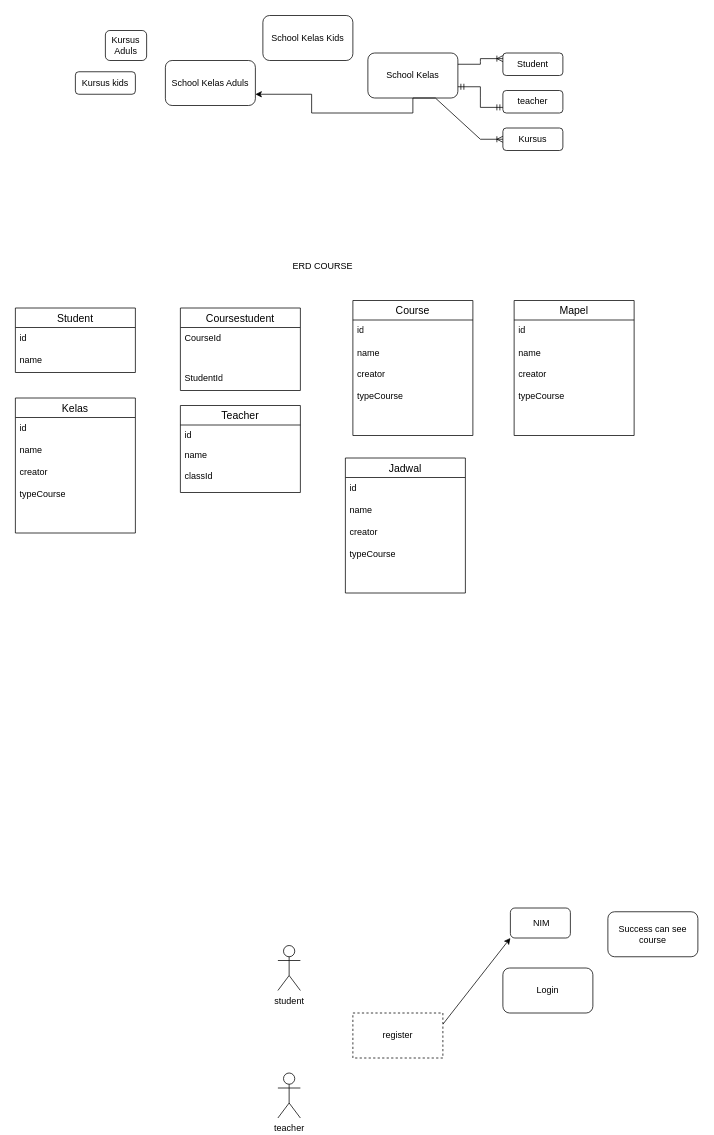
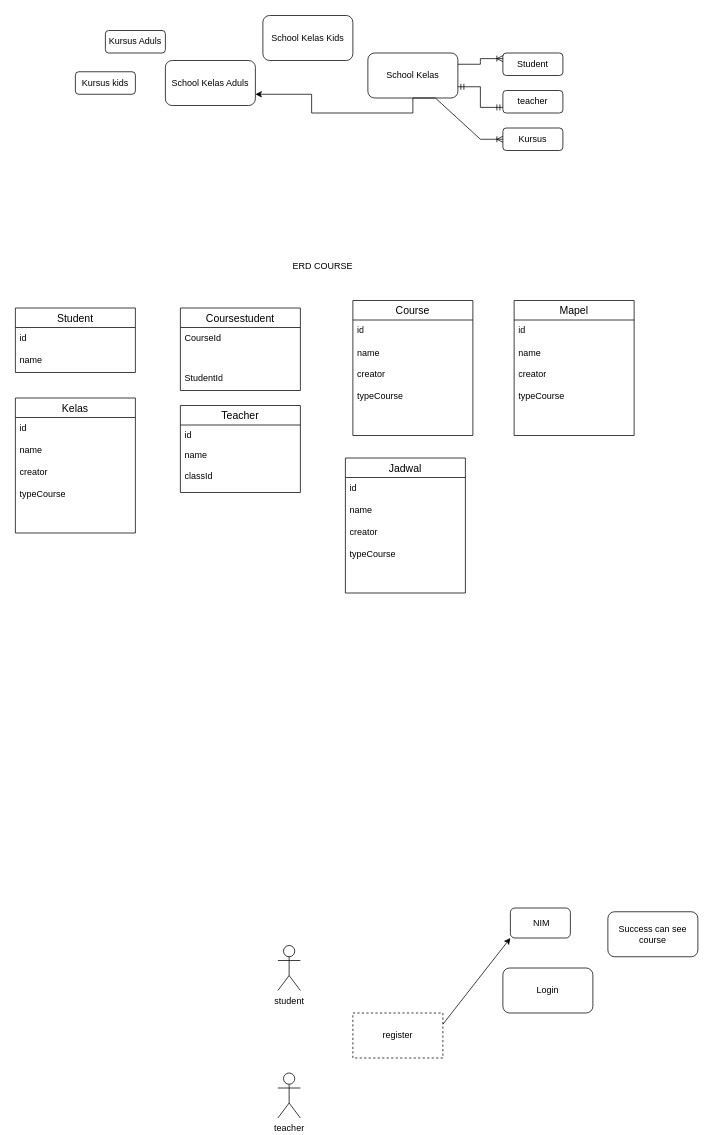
- <mxCell id="13" value="Kursus Aduls" style="rounded=1;whiteSpace=wrap;html=1;" parent="1" vertex="1"><mxGeometry x="140" y="40" width="55" height="40" as="geometry" /></mxCell>
+ <mxCell id="13" value="Kursus Aduls" style="rounded=1;whiteSpace=wrap;html=1;" parent="1" vertex="1"><mxGeometry x="140" y="40" width="80" height="30" as="geometry" /></mxCell>
